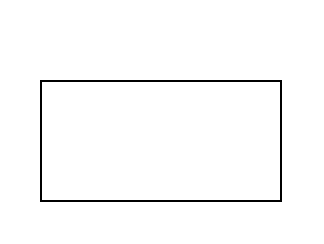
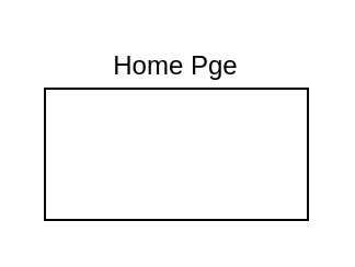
+ <mxCell id="3" value="Home Pge" style="text;html=1;strokeColor=none;fillColor=none;align=center;verticalAlign=middle;whiteSpace=wrap;rounded=0;" parent="1" vertex="1"><mxGeometry x="50" y="20" width="60" height="20" as="geometry" /></mxCell>
